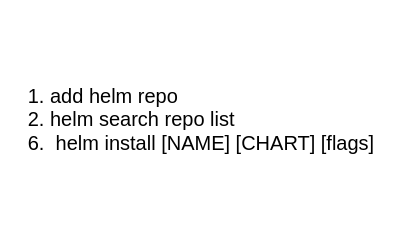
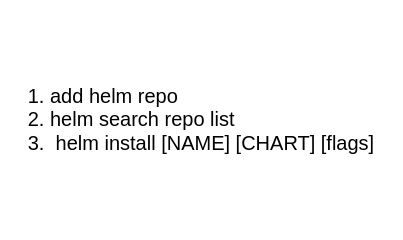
- <mxCell id="2" value="1. add helm repo&lt;div style=&quot;font-size: 16px;&quot;&gt;2. helm search repo list&lt;/div&gt;&lt;div style=&quot;font-size: 16px;&quot;&gt;6.&amp;nbsp;&amp;nbsp;helm install [NAME] [CHART] [flags]&lt;/div&gt;" style="text;html=1;align=left;verticalAlign=middle;whiteSpace=wrap;rounded=0;fontSize=16;" vertex="1" parent="1"><mxGeometry x="20" y="20" width="280" height="150" as="geometry" /></mxCell>
+ <mxCell id="2" value="1. add helm repo&lt;div style=&quot;font-size: 16px;&quot;&gt;2. helm search repo list&lt;/div&gt;&lt;div style=&quot;font-size: 16px;&quot;&gt;3.&amp;nbsp;&amp;nbsp;helm install [NAME] [CHART] [flags]&lt;/div&gt;" style="text;html=1;align=left;verticalAlign=middle;whiteSpace=wrap;rounded=0;fontSize=16;" vertex="1" parent="1"><mxGeometry x="20" y="20" width="280" height="150" as="geometry" /></mxCell>
